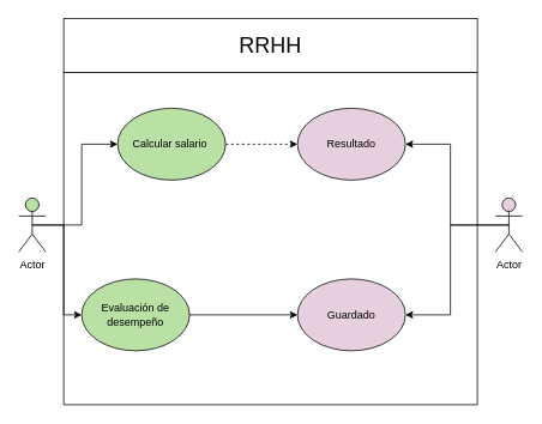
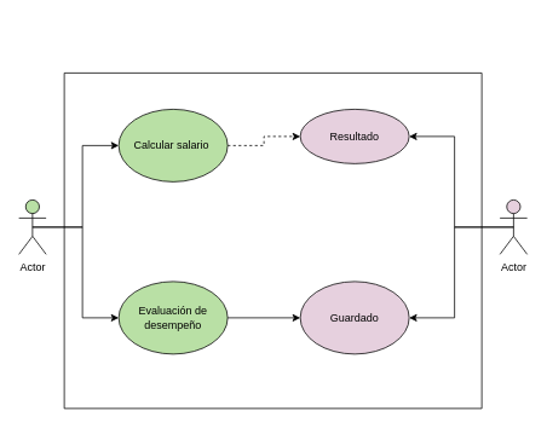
- <mxCell id="15" value="&lt;font style=&quot;font-size: 24px;&quot;&gt;RRHH&lt;/font&gt;" style="rounded=0;whiteSpace=wrap;html=1;" vertex="1" parent="1"><mxGeometry x="70" y="20" width="460" height="60" as="geometry" /></mxCell>
- <mxCell id="8" value="Resultado" style="ellipse;whiteSpace=wrap;html=1;fillColor=#E6D0DE;" vertex="1" parent="5"><mxGeometry x="260" y="40" width="120" height="80" as="geometry" /></mxCell>
+ <mxCell id="8" value="Resultado" style="ellipse;whiteSpace=wrap;html=1;fillColor=#E6D0DE;" vertex="1" parent="5"><mxGeometry x="260" y="40" width="120" height="60" as="geometry" /></mxCell>
- <mxCell id="10" value="Evaluación de desempeño" style="ellipse;whiteSpace=wrap;html=1;fillColor=#B9E0A5;" vertex="1" parent="5"><mxGeometry x="20" y="230" width="120" height="80" as="geometry" /></mxCell>
+ <mxCell id="10" value="Evaluación de desempeño" style="ellipse;whiteSpace=wrap;html=1;fillColor=#B9E0A5;" vertex="1" parent="5"><mxGeometry x="60" y="230" width="120" height="80" as="geometry" /></mxCell>
